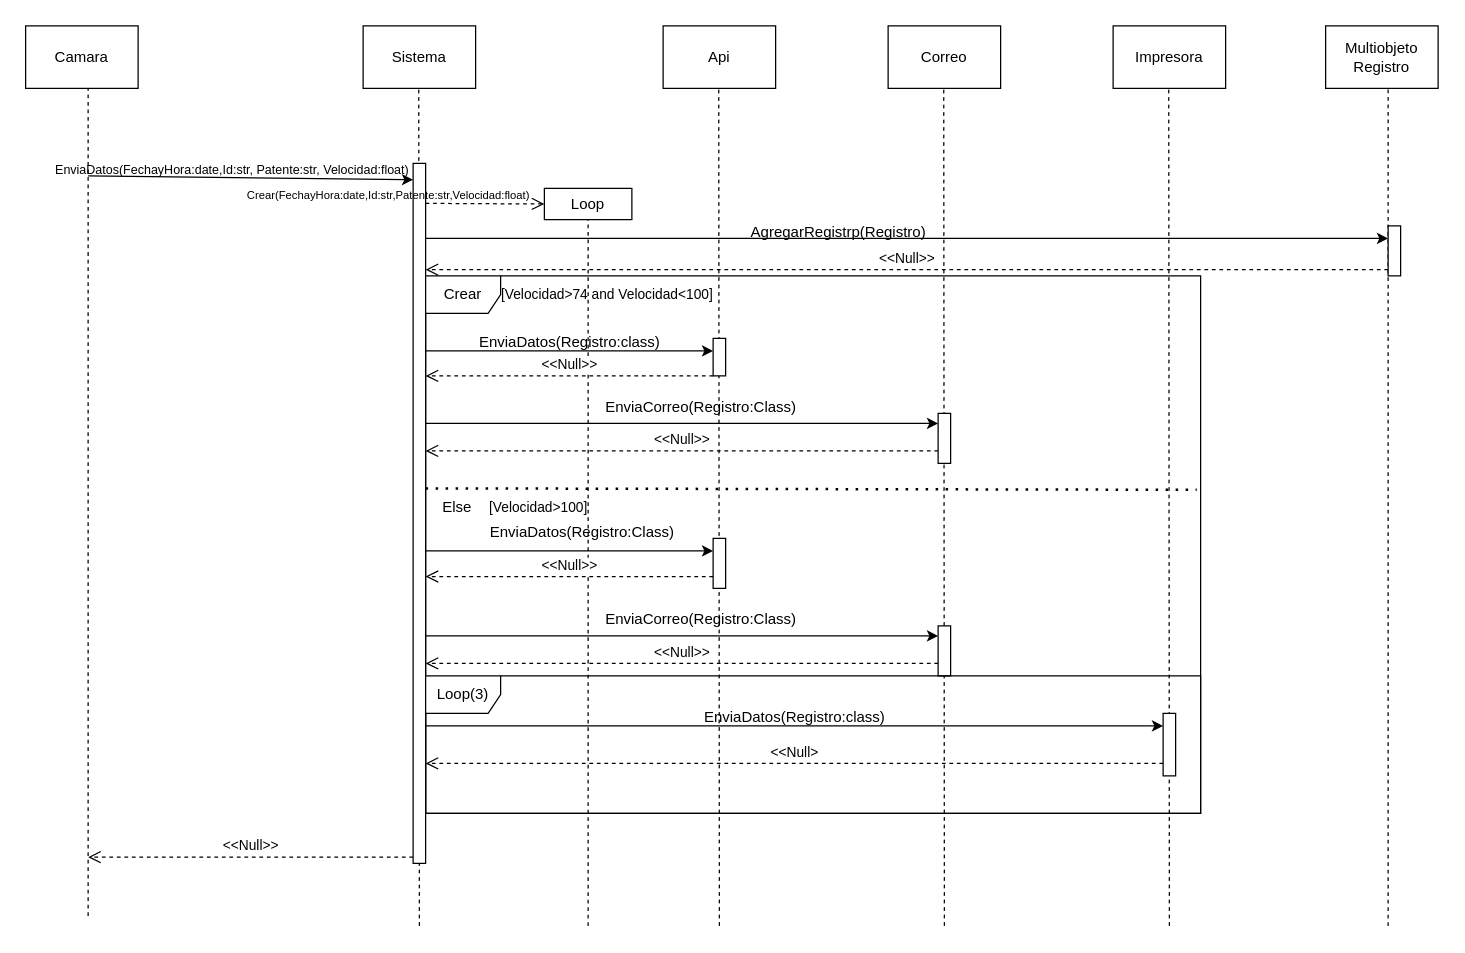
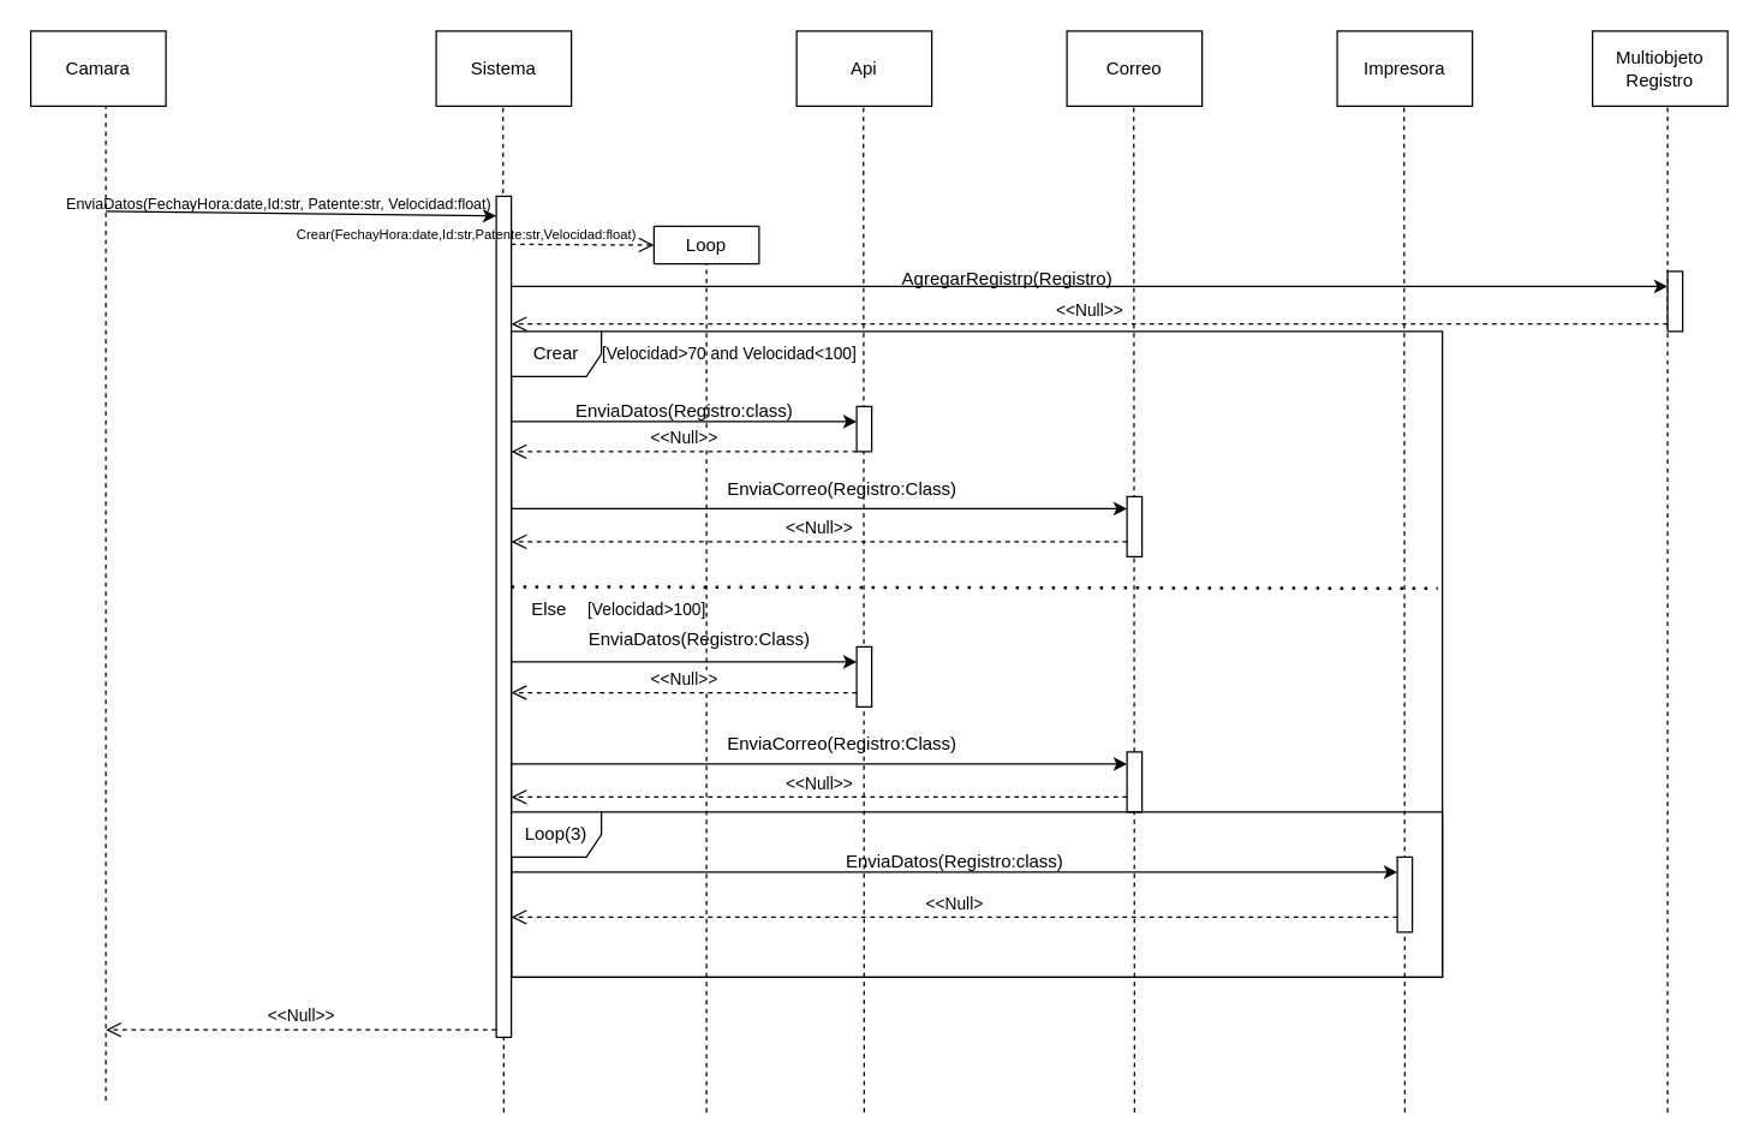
- <mxCell id="27" value="&lt;font style=&quot;font-size: 11px;&quot;&gt;[Velocidad&amp;gt;74 and Velocidad&amp;lt;100]&lt;/font&gt;" style="text;html=1;align=center;verticalAlign=middle;resizable=0;points=[];autosize=1;strokeColor=none;fillColor=none;" vertex="1" parent="1"><mxGeometry x="390" y="220" width="190" height="30" as="geometry" /></mxCell>
+ <mxCell id="27" value="&lt;font style=&quot;font-size: 11px;&quot;&gt;[Velocidad&amp;gt;70 and Velocidad&amp;lt;100]&lt;/font&gt;" style="text;html=1;align=center;verticalAlign=middle;resizable=0;points=[];autosize=1;strokeColor=none;fillColor=none;" vertex="1" parent="1"><mxGeometry x="390" y="220" width="190" height="30" as="geometry" /></mxCell>
